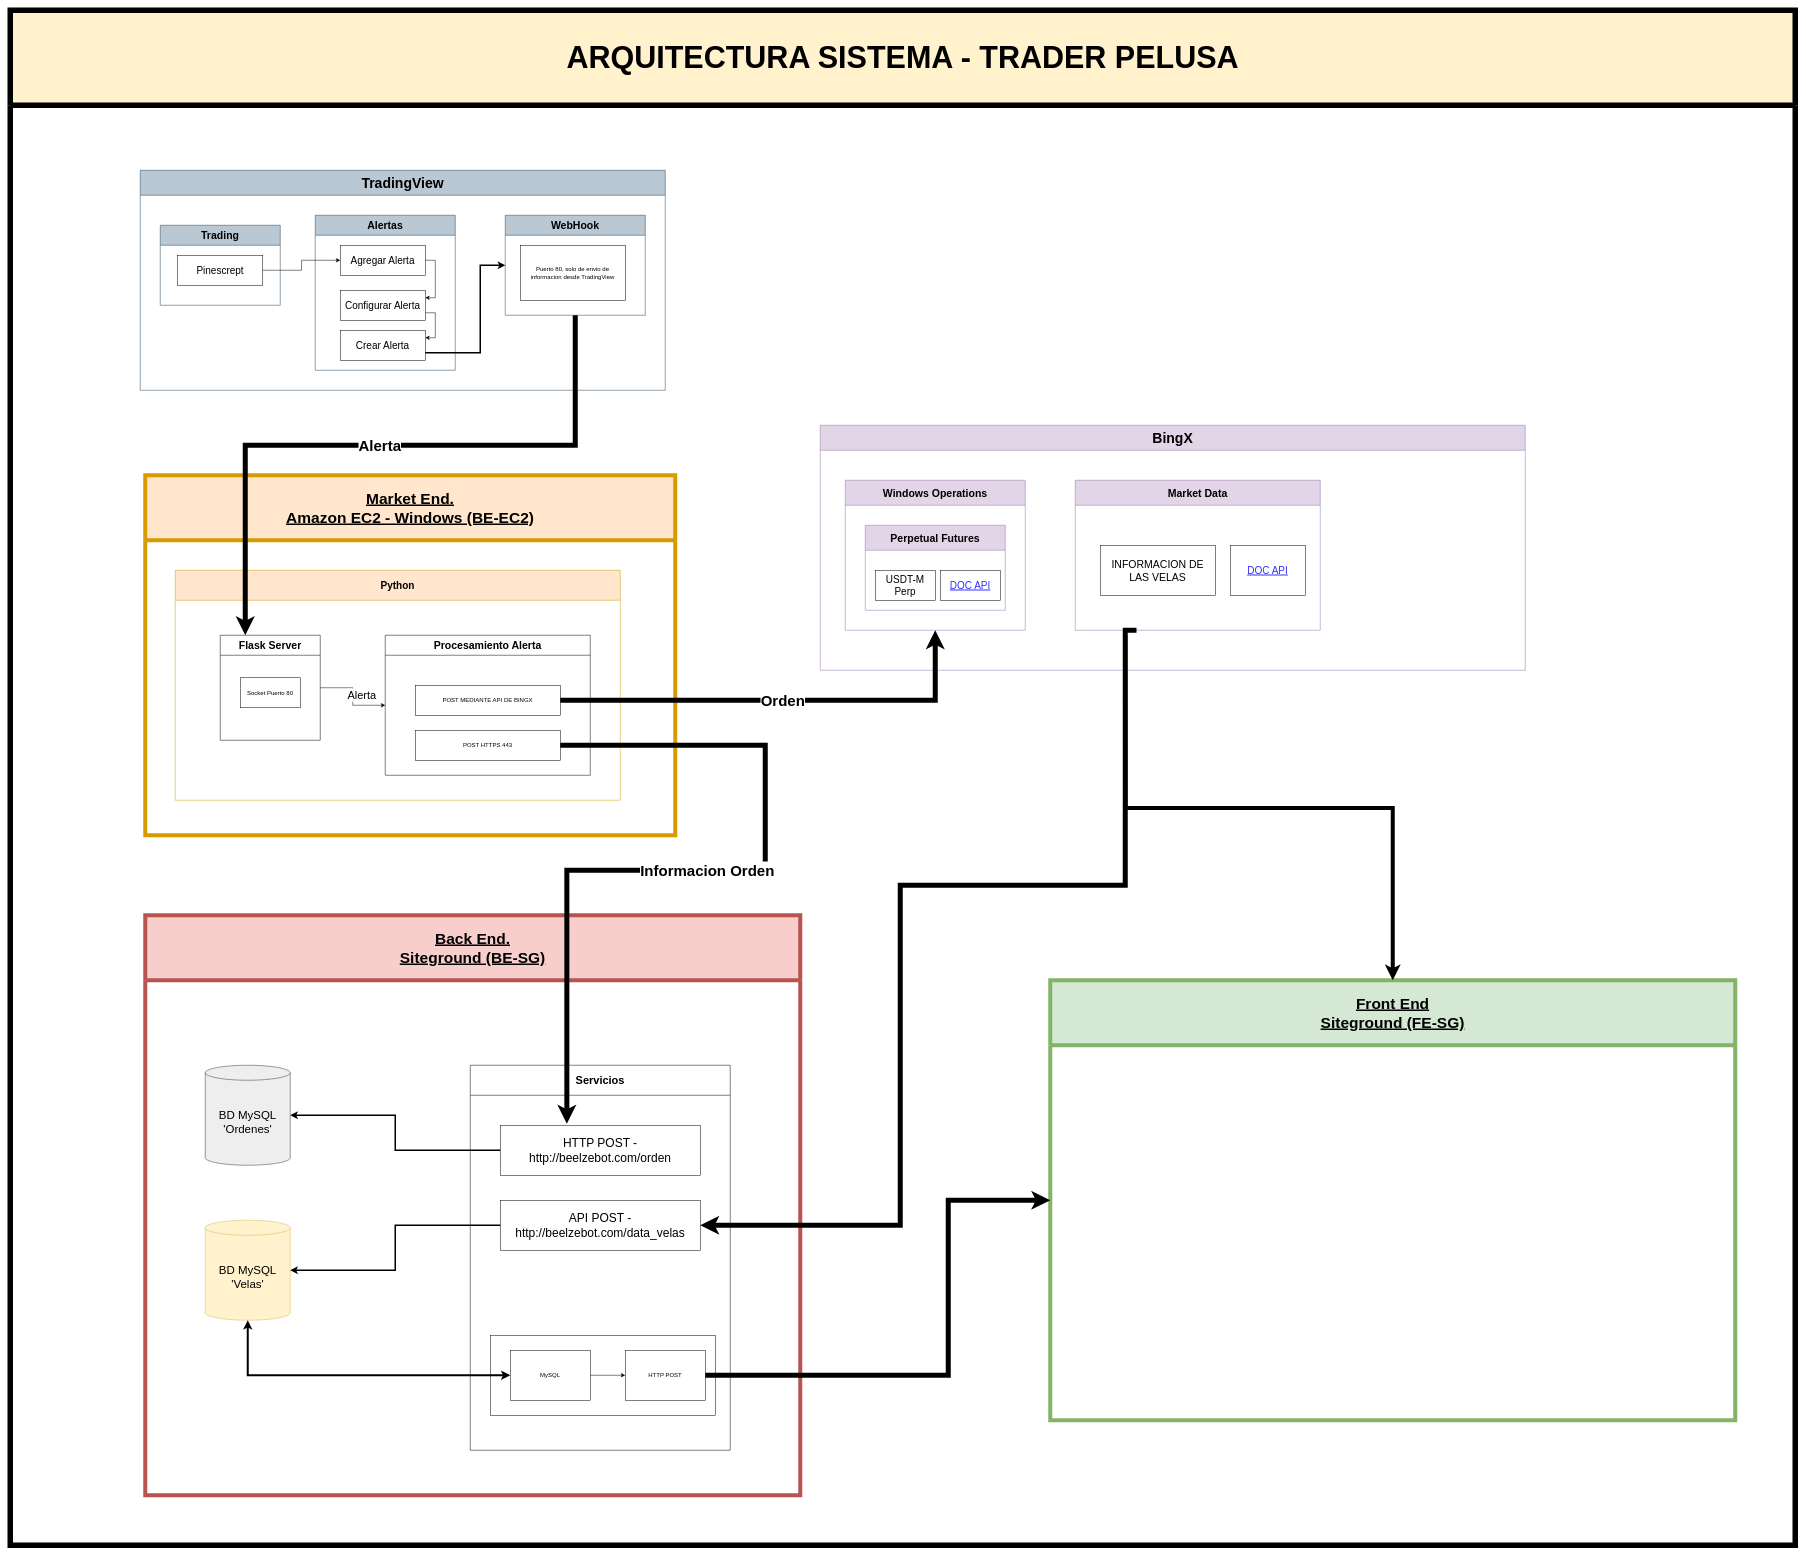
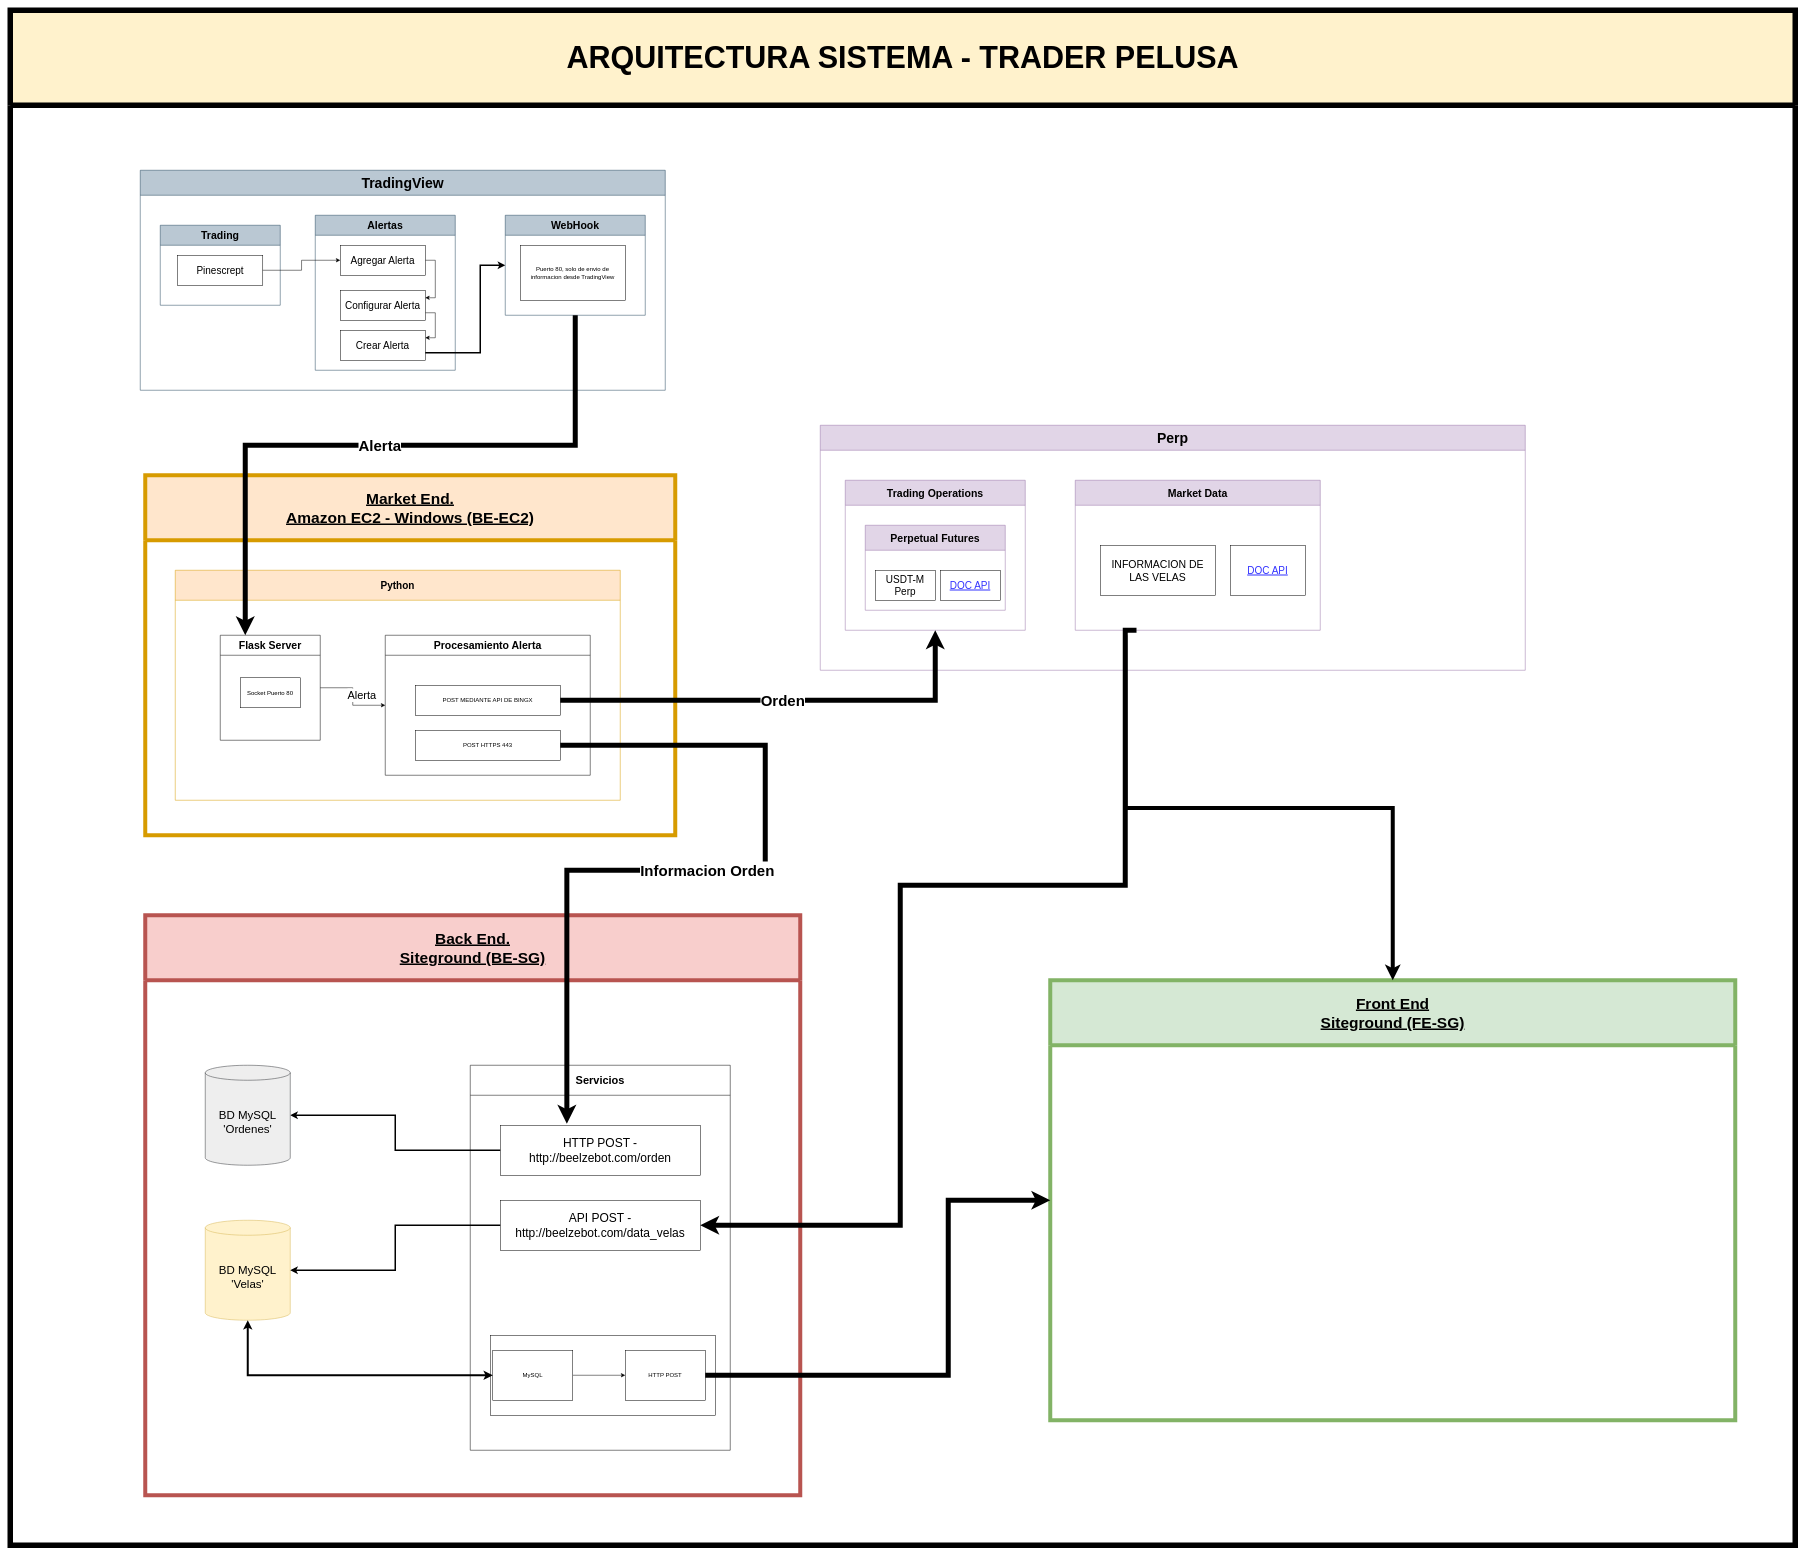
- <mxCell id="16" value="&lt;font style=&quot;font-size: 28px;&quot;&gt;BingX&lt;/font&gt;" style="swimlane;whiteSpace=wrap;html=1;startSize=50;fillColor=#e1d5e7;strokeColor=#9673a6;" parent="2" vertex="1"><mxGeometry x="1620" y="830" width="1410" height="490" as="geometry" /></mxCell>
+ <mxCell id="16" value="&lt;font style=&quot;font-size: 28px;&quot;&gt;Perp&lt;/font&gt;" style="swimlane;whiteSpace=wrap;html=1;startSize=50;fillColor=#e1d5e7;strokeColor=#9673a6;" parent="2" vertex="1"><mxGeometry x="1620" y="830" width="1410" height="490" as="geometry" /></mxCell>
- <mxCell id="20" value="&lt;font style=&quot;font-size: 21px;&quot;&gt;Windows Operations&lt;/font&gt;" style="swimlane;whiteSpace=wrap;html=1;fontSize=20;fillColor=#e1d5e7;strokeColor=#9673a6;startSize=50;" parent="16" vertex="1"><mxGeometry x="50" y="110" width="360" height="300" as="geometry" /></mxCell>
+ <mxCell id="20" value="&lt;font style=&quot;font-size: 21px;&quot;&gt;Trading Operations&lt;/font&gt;" style="swimlane;whiteSpace=wrap;html=1;fontSize=20;fillColor=#e1d5e7;strokeColor=#9673a6;startSize=50;" parent="16" vertex="1"><mxGeometry x="50" y="110" width="360" height="300" as="geometry" /></mxCell>
- <mxCell id="41" value="MySQL" style="rounded=0;whiteSpace=wrap;html=1;" parent="36" vertex="1"><mxGeometry x="80" y="570" width="160" height="100" as="geometry" /></mxCell>
+ <mxCell id="41" value="MySQL" style="rounded=0;whiteSpace=wrap;html=1;" parent="36" vertex="1"><mxGeometry x="45" y="570" width="160" height="100" as="geometry" /></mxCell>
